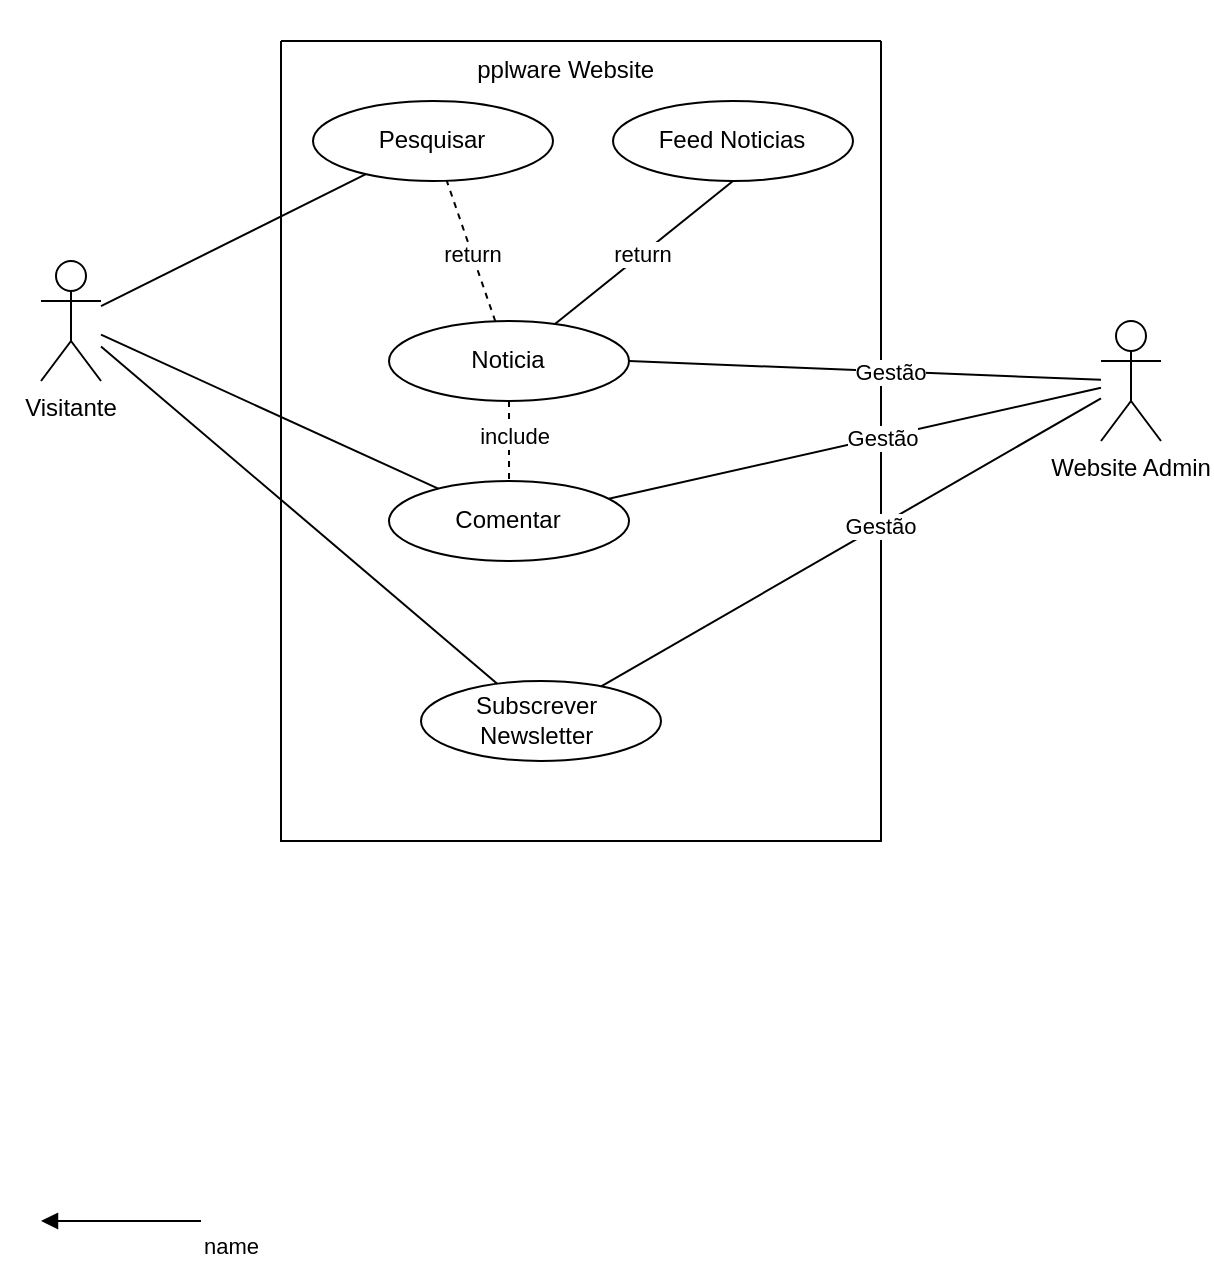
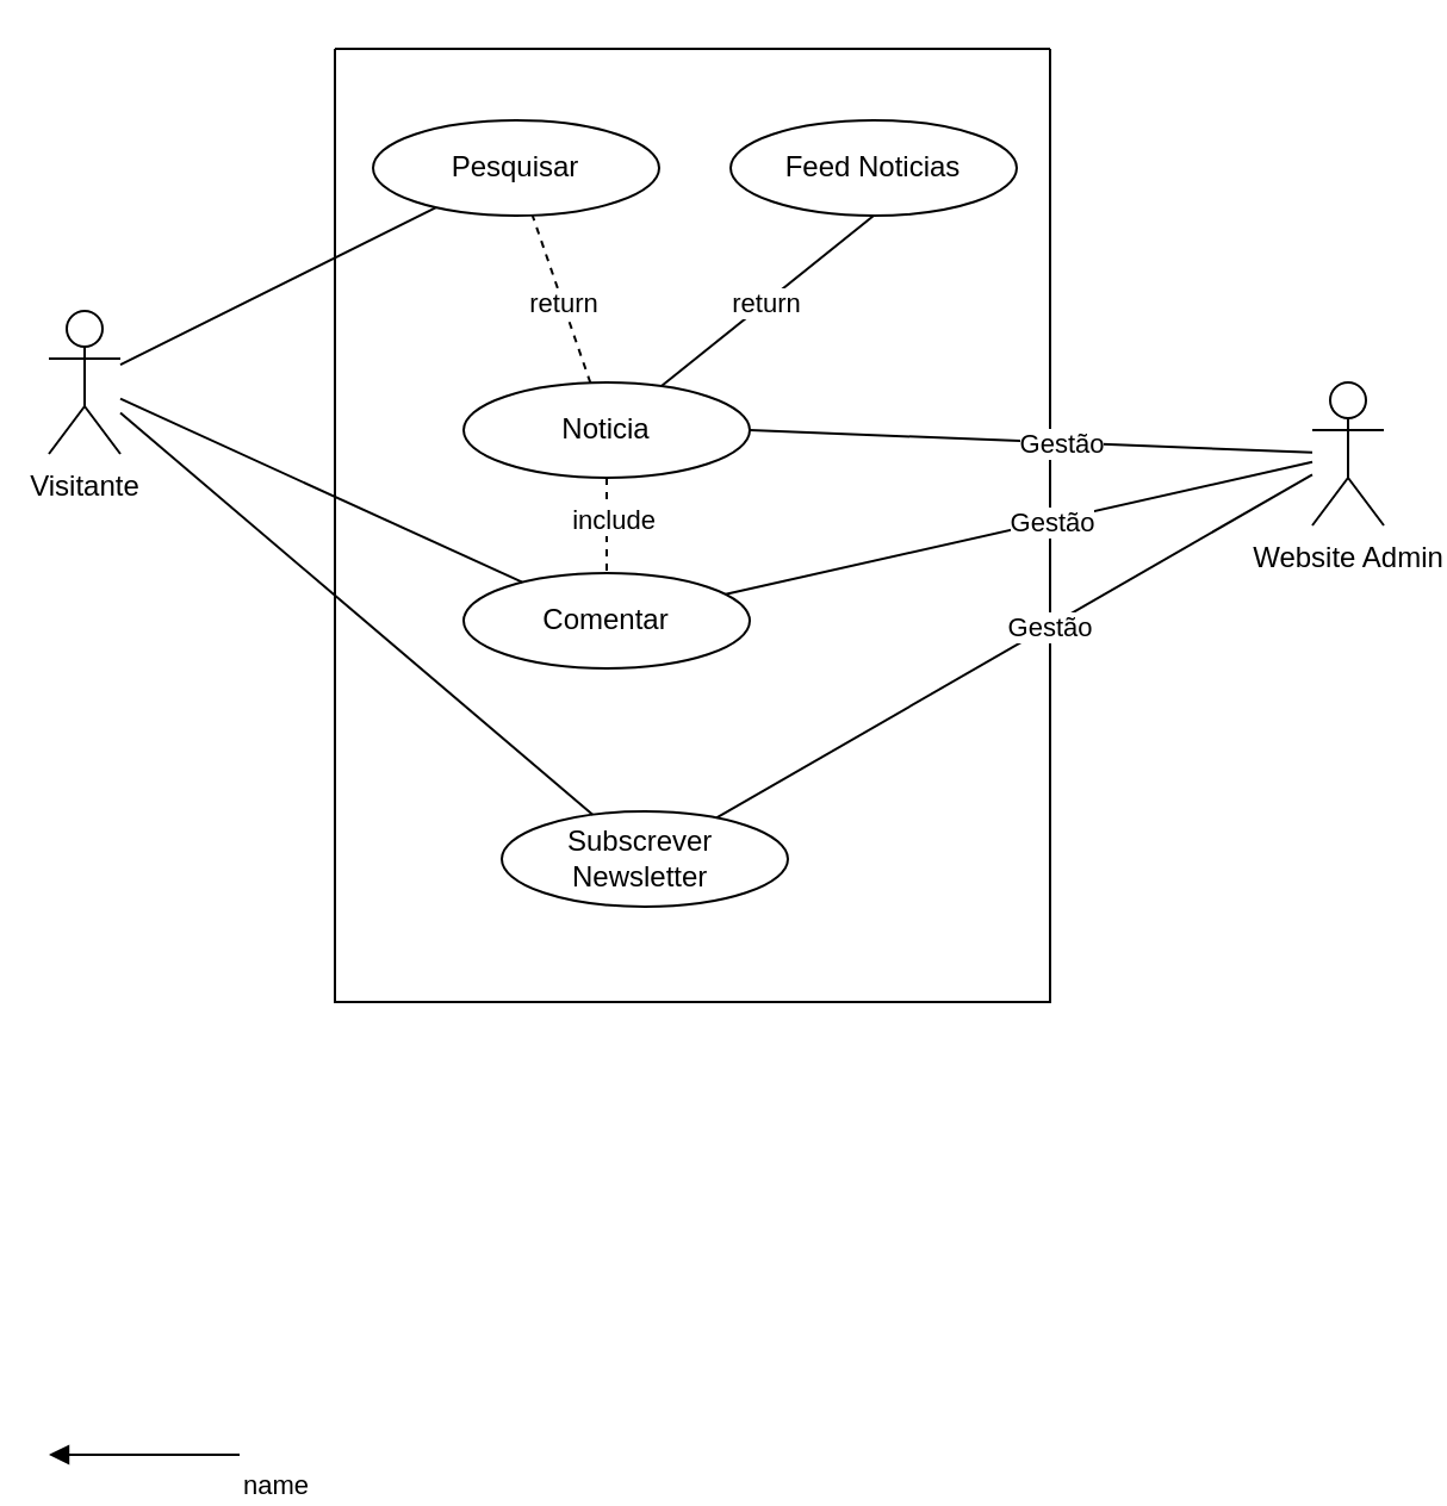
- <mxCell id="4" value="pplware Website&amp;nbsp;" style="text;html=1;align=center;verticalAlign=middle;resizable=0;points=[];autosize=1;strokeColor=none;fillColor=none;" parent="3" vertex="1"><mxGeometry x="84" width="120" height="30" as="geometry" /></mxCell>
